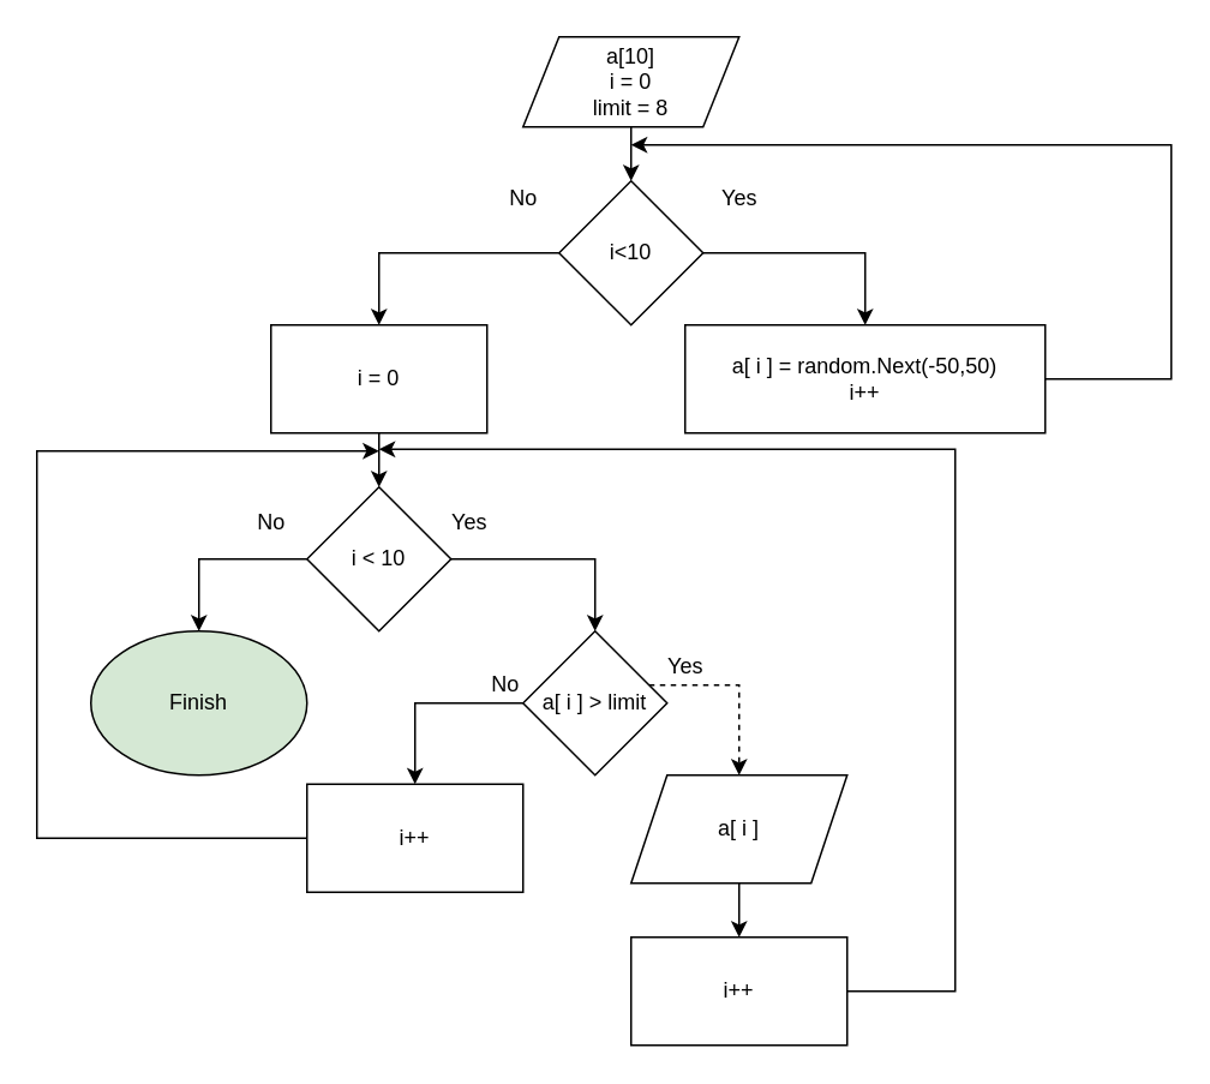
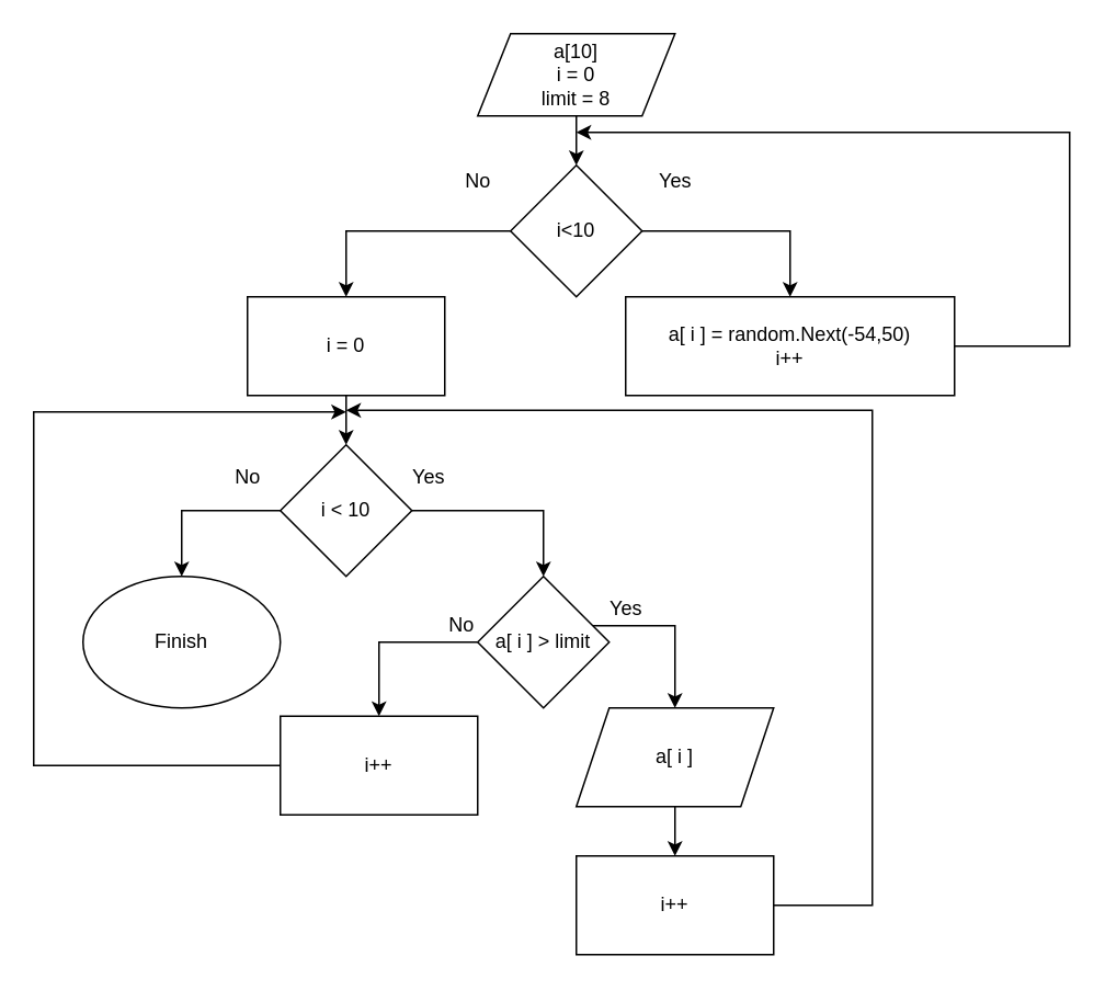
- <mxCell id="8" value="a[ i ] = random.Next(-50,50)&lt;br&gt;i++" style="rounded=0;whiteSpace=wrap;html=1;" vertex="1" parent="1"><mxGeometry x="380" y="180" width="200" height="60" as="geometry" /></mxCell>
+ <mxCell id="8" value="a[ i ] = random.Next(-54,50)&lt;br&gt;i++" style="rounded=0;whiteSpace=wrap;html=1;" vertex="1" parent="1"><mxGeometry x="380" y="180" width="200" height="60" as="geometry" /></mxCell>
- <mxCell id="16" style="edgeStyle=orthogonalEdgeStyle;rounded=0;orthogonalLoop=1;jettySize=auto;html=1;entryX=0.5;entryY=0;entryDx=0;entryDy=0;dashed=1;" edge="1" parent="1" source="18" target="24"><mxGeometry relative="1" as="geometry"><Array as="points"><mxPoint x="410" y="380" /></Array></mxGeometry></mxCell>
+ <mxCell id="16" style="edgeStyle=orthogonalEdgeStyle;rounded=0;orthogonalLoop=1;jettySize=auto;html=1;entryX=0.5;entryY=0;entryDx=0;entryDy=0;" edge="1" parent="1" source="18" target="24"><mxGeometry relative="1" as="geometry"><Array as="points"><mxPoint x="410" y="380" /></Array></mxGeometry></mxCell>
- <mxCell id="19" value="Finish" style="ellipse;whiteSpace=wrap;html=1;fillColor=#d5e8d4;" vertex="1" parent="1"><mxGeometry x="50" y="350" width="120" height="80" as="geometry" /></mxCell>
+ <mxCell id="19" value="Finish" style="ellipse;whiteSpace=wrap;html=1;" vertex="1" parent="1"><mxGeometry x="50" y="350" width="120" height="80" as="geometry" /></mxCell>
